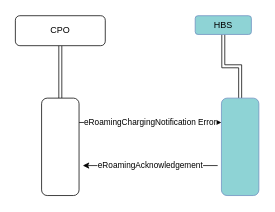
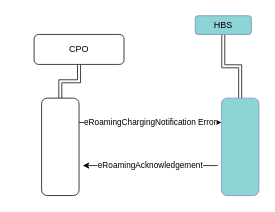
- <mxCell id="5" value="CPO" style="rounded=1;whiteSpace=wrap;html=1;fontSize=12;glass=0;strokeWidth=1;shadow=0;" parent="1" vertex="1"><mxGeometry x="20" y="20" width="120" height="40" as="geometry" /></mxCell>
+ <mxCell id="5" value="CPO" style="rounded=1;whiteSpace=wrap;html=1;fontSize=12;glass=0;strokeWidth=1;shadow=0;" parent="1" vertex="1"><mxGeometry x="45" y="45" width="120" height="40" as="geometry" /></mxCell>
